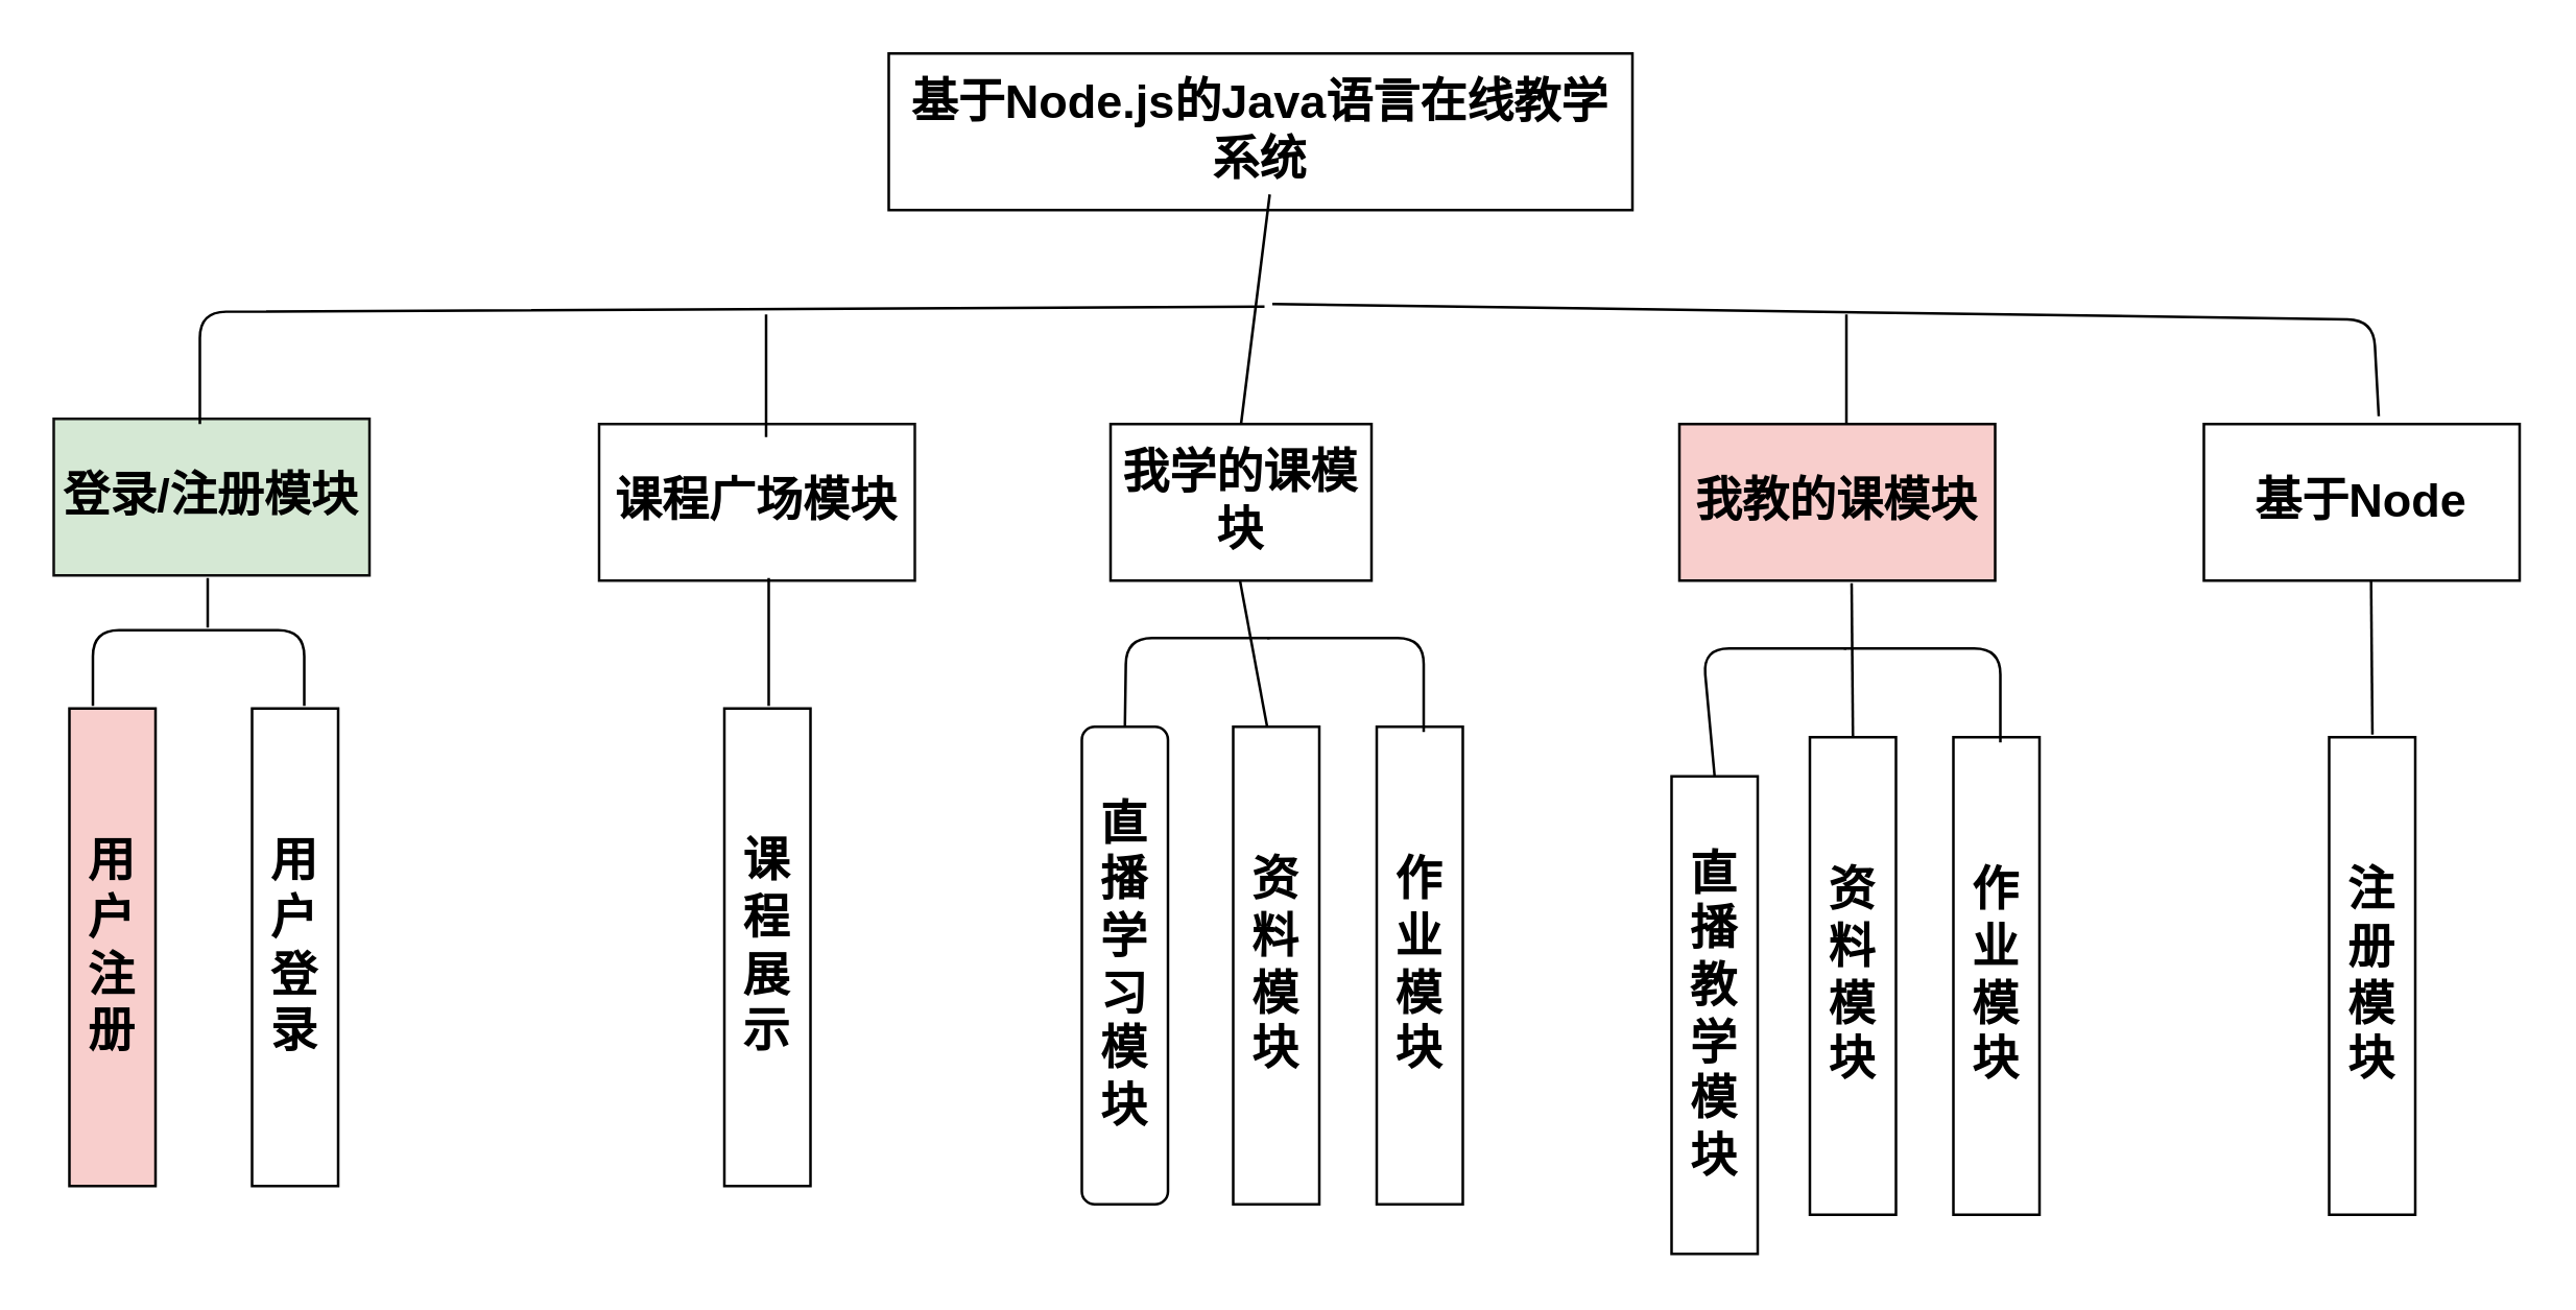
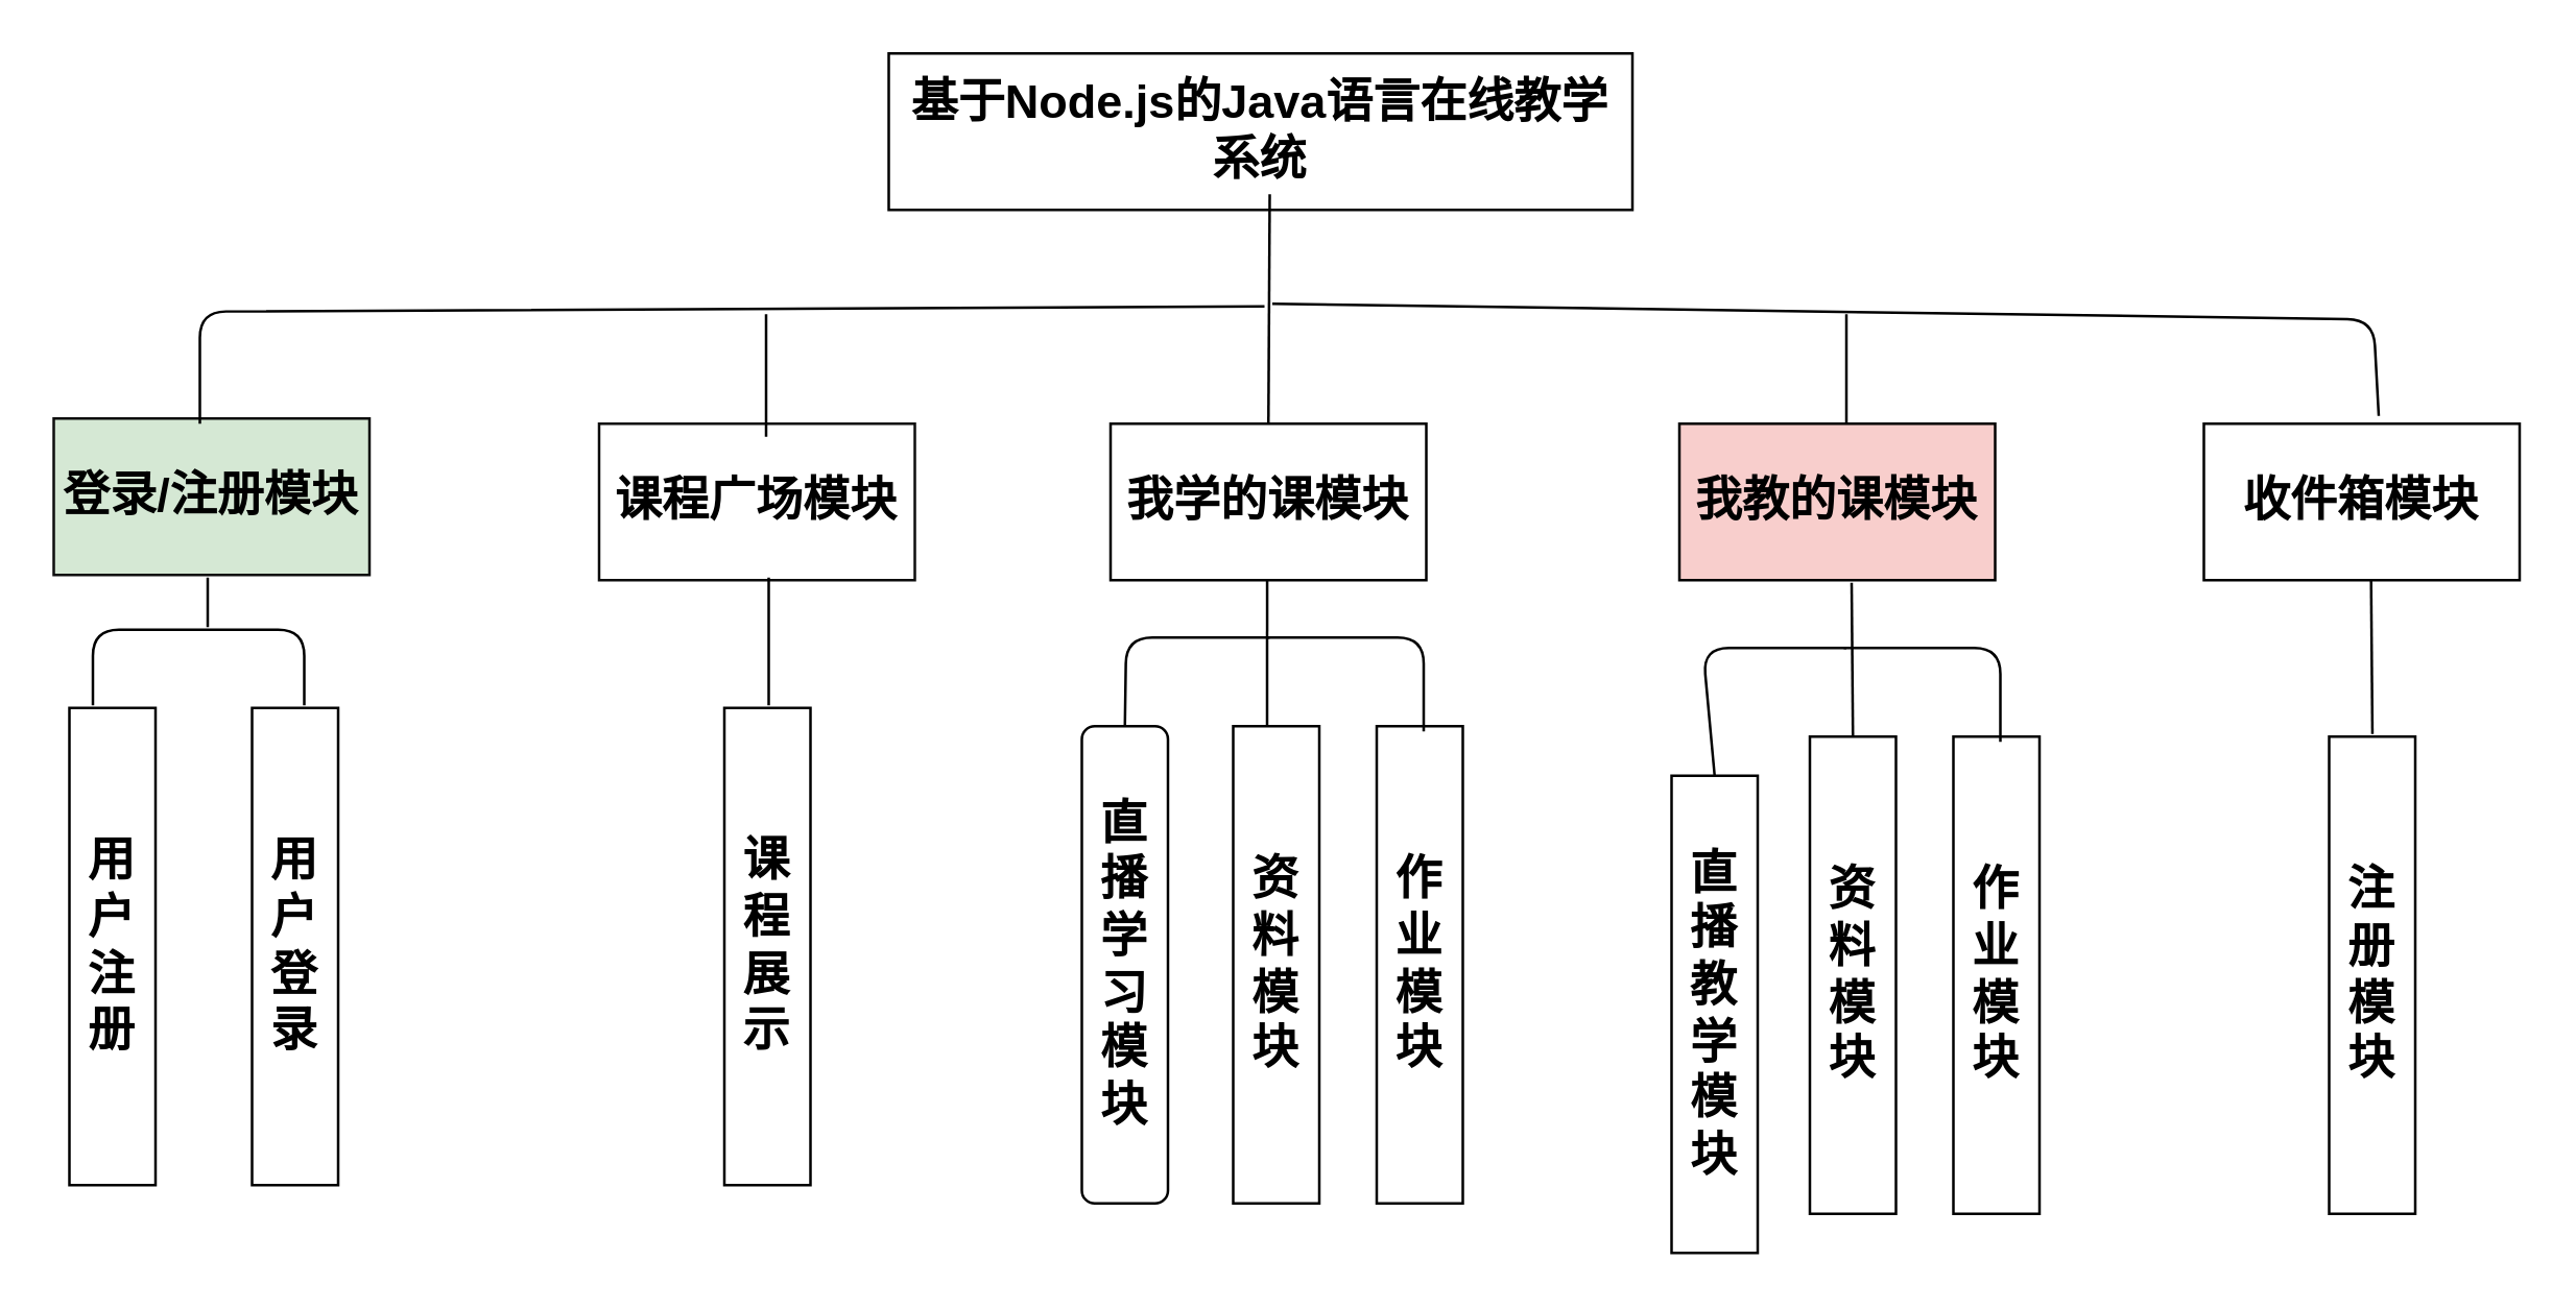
- <mxCell id="5" value="&lt;font style=&quot;font-size: 18px;&quot; color=&quot;#000000&quot;&gt;&lt;b&gt;我学的课模块&lt;/b&gt;&lt;/font&gt;" style="rounded=0;whiteSpace=wrap;html=1;fillColor=#FFFFFF;fontSize=15;labelBorderColor=none;strokeColor=#000000;" parent="1" vertex="1"><mxGeometry x="425" y="162" width="100" height="60" as="geometry" /></mxCell>
+ <mxCell id="5" value="&lt;font style=&quot;font-size: 18px;&quot; color=&quot;#000000&quot;&gt;&lt;b&gt;我学的课模块&lt;/b&gt;&lt;/font&gt;" style="rounded=0;whiteSpace=wrap;html=1;fillColor=#FFFFFF;fontSize=15;labelBorderColor=none;strokeColor=#000000;" parent="1" vertex="1"><mxGeometry x="425" y="162" width="121" height="60" as="geometry" /></mxCell>
- <mxCell id="7" value="&lt;font style=&quot;font-size: 18px;&quot; color=&quot;#000000&quot;&gt;&lt;b&gt;基于Node&lt;/b&gt;&lt;/font&gt;" style="rounded=0;whiteSpace=wrap;html=1;fillColor=#FFFFFF;fontSize=15;labelBorderColor=none;strokeColor=#000000;" parent="1" vertex="1"><mxGeometry x="844" y="162" width="121" height="60" as="geometry" /></mxCell>
+ <mxCell id="7" value="&lt;font style=&quot;font-size: 18px;&quot; color=&quot;#000000&quot;&gt;&lt;b&gt;收件箱模块&lt;/b&gt;&lt;/font&gt;" style="rounded=0;whiteSpace=wrap;html=1;fillColor=#FFFFFF;fontSize=15;labelBorderColor=none;strokeColor=#000000;" parent="1" vertex="1"><mxGeometry x="844" y="162" width="121" height="60" as="geometry" /></mxCell>
- <mxCell id="13" value="&lt;span style=&quot;font-size: 18px;&quot;&gt;&lt;b&gt;用户注册&lt;/b&gt;&lt;/span&gt;" style="rounded=0;whiteSpace=wrap;html=1;fillColor=#f8cecc;fontSize=15;labelBorderColor=none;strokeColor=#000000;" parent="1" vertex="1"><mxGeometry x="26" y="271" width="33" height="183" as="geometry" /></mxCell>
+ <mxCell id="13" value="&lt;span style=&quot;font-size: 18px;&quot;&gt;&lt;b&gt;用户注册&lt;/b&gt;&lt;/span&gt;" style="rounded=0;whiteSpace=wrap;html=1;fillColor=#FFFFFF;fontSize=15;labelBorderColor=none;strokeColor=#000000;" parent="1" vertex="1"><mxGeometry x="26" y="271" width="33" height="183" as="geometry" /></mxCell>
